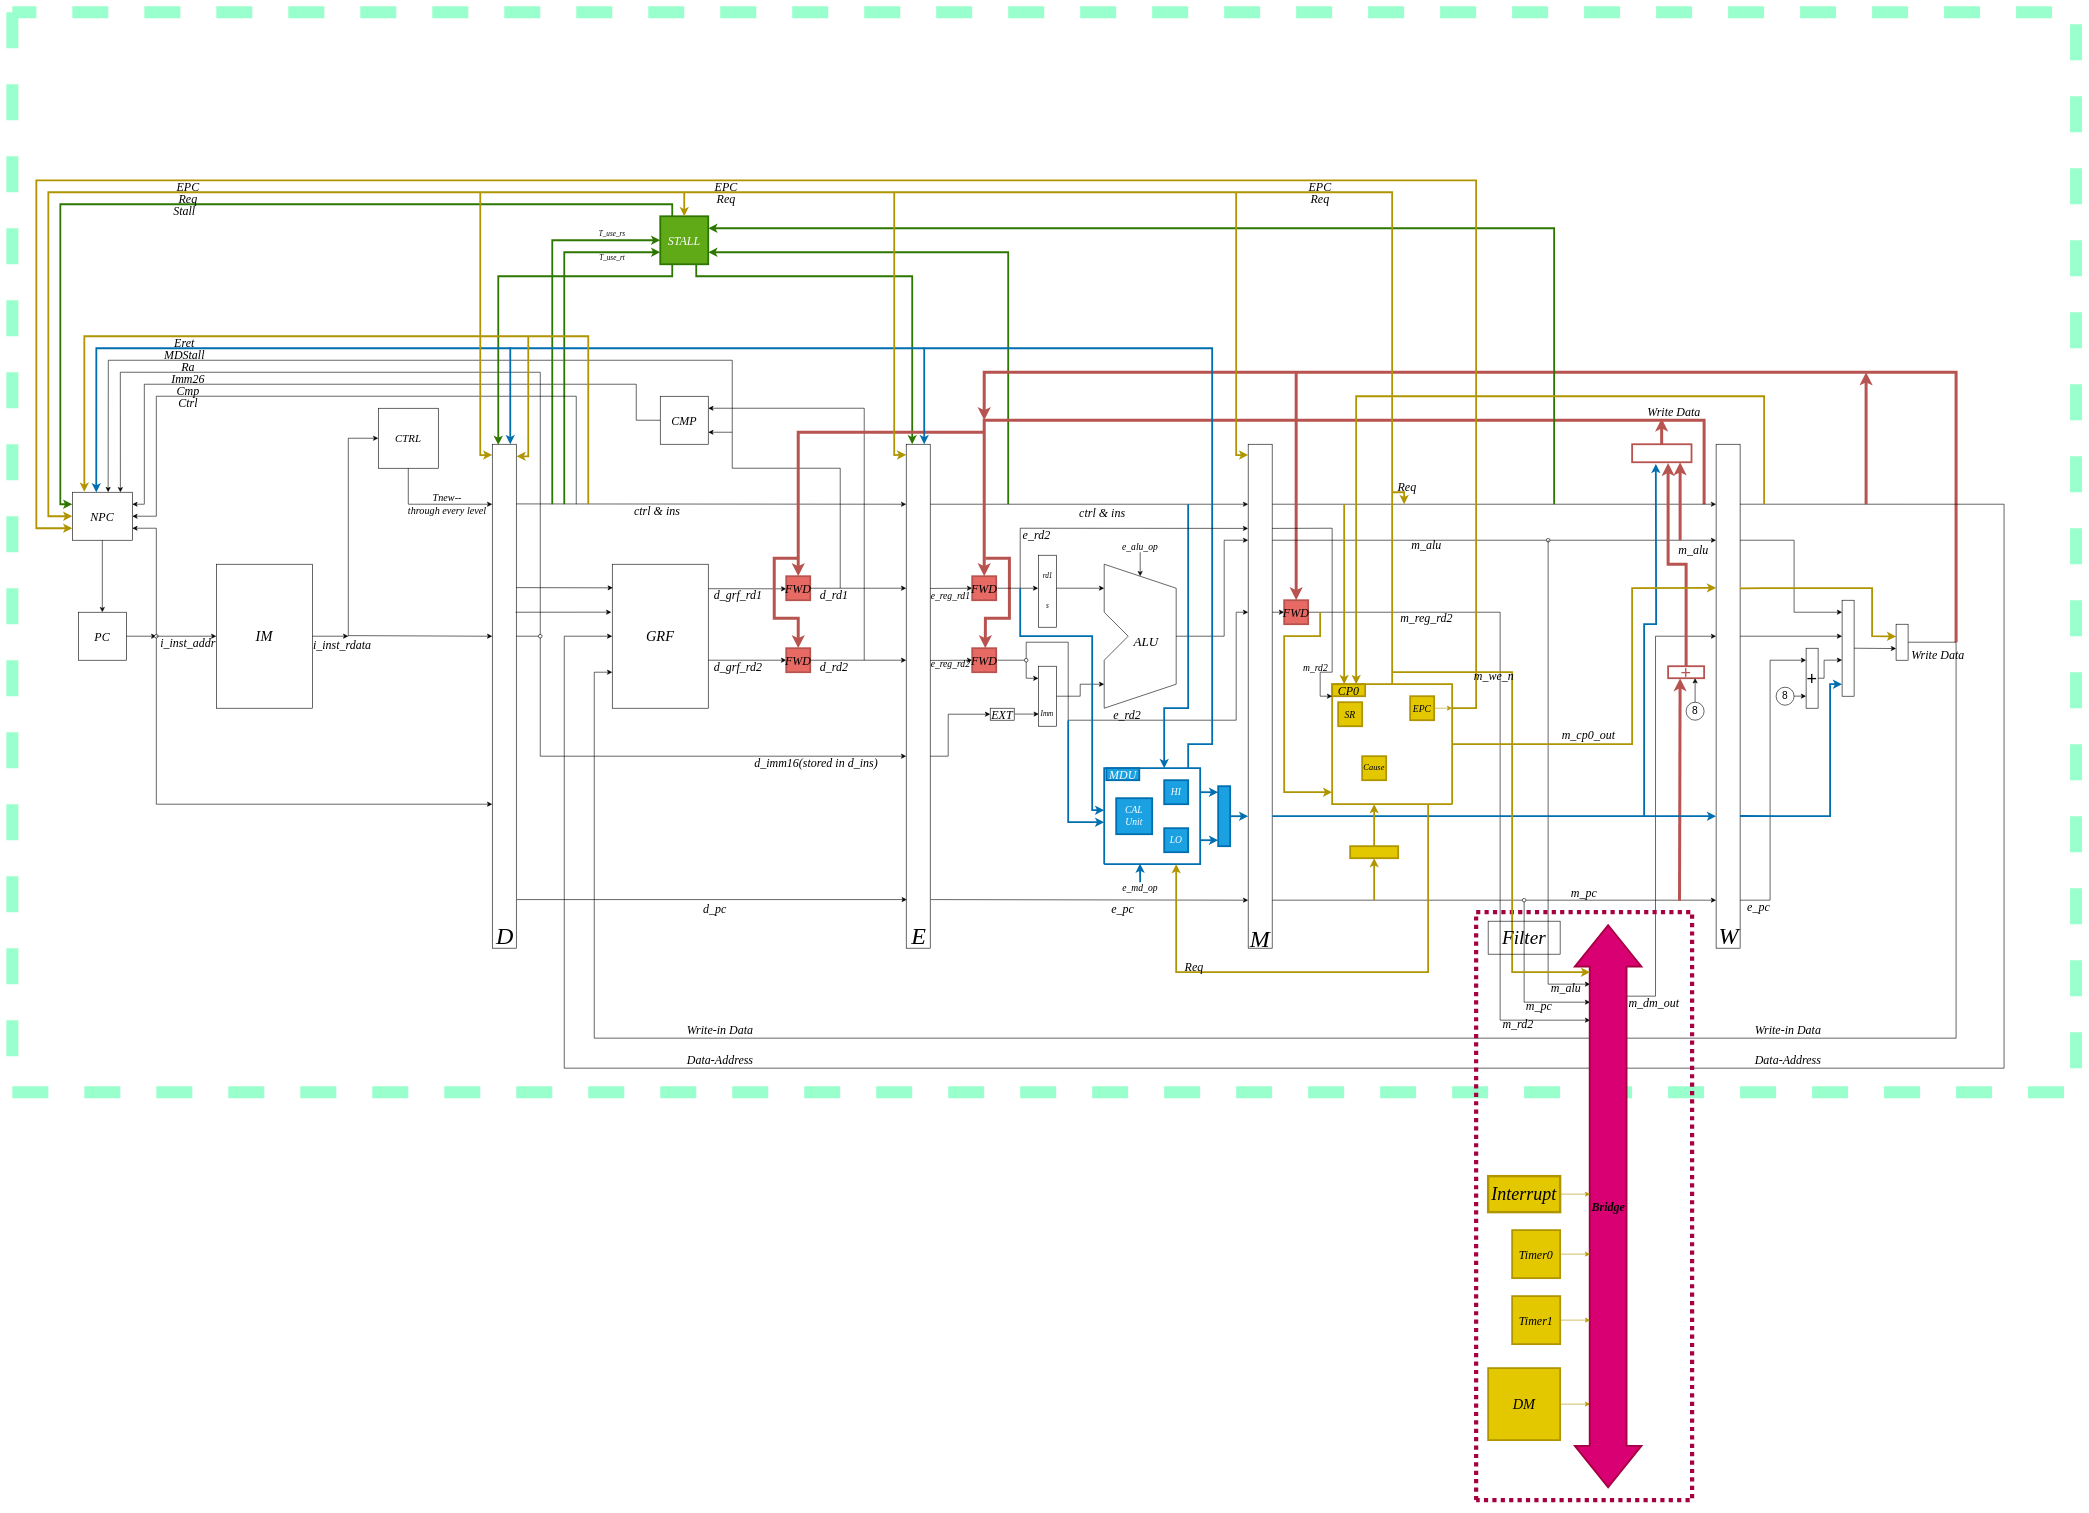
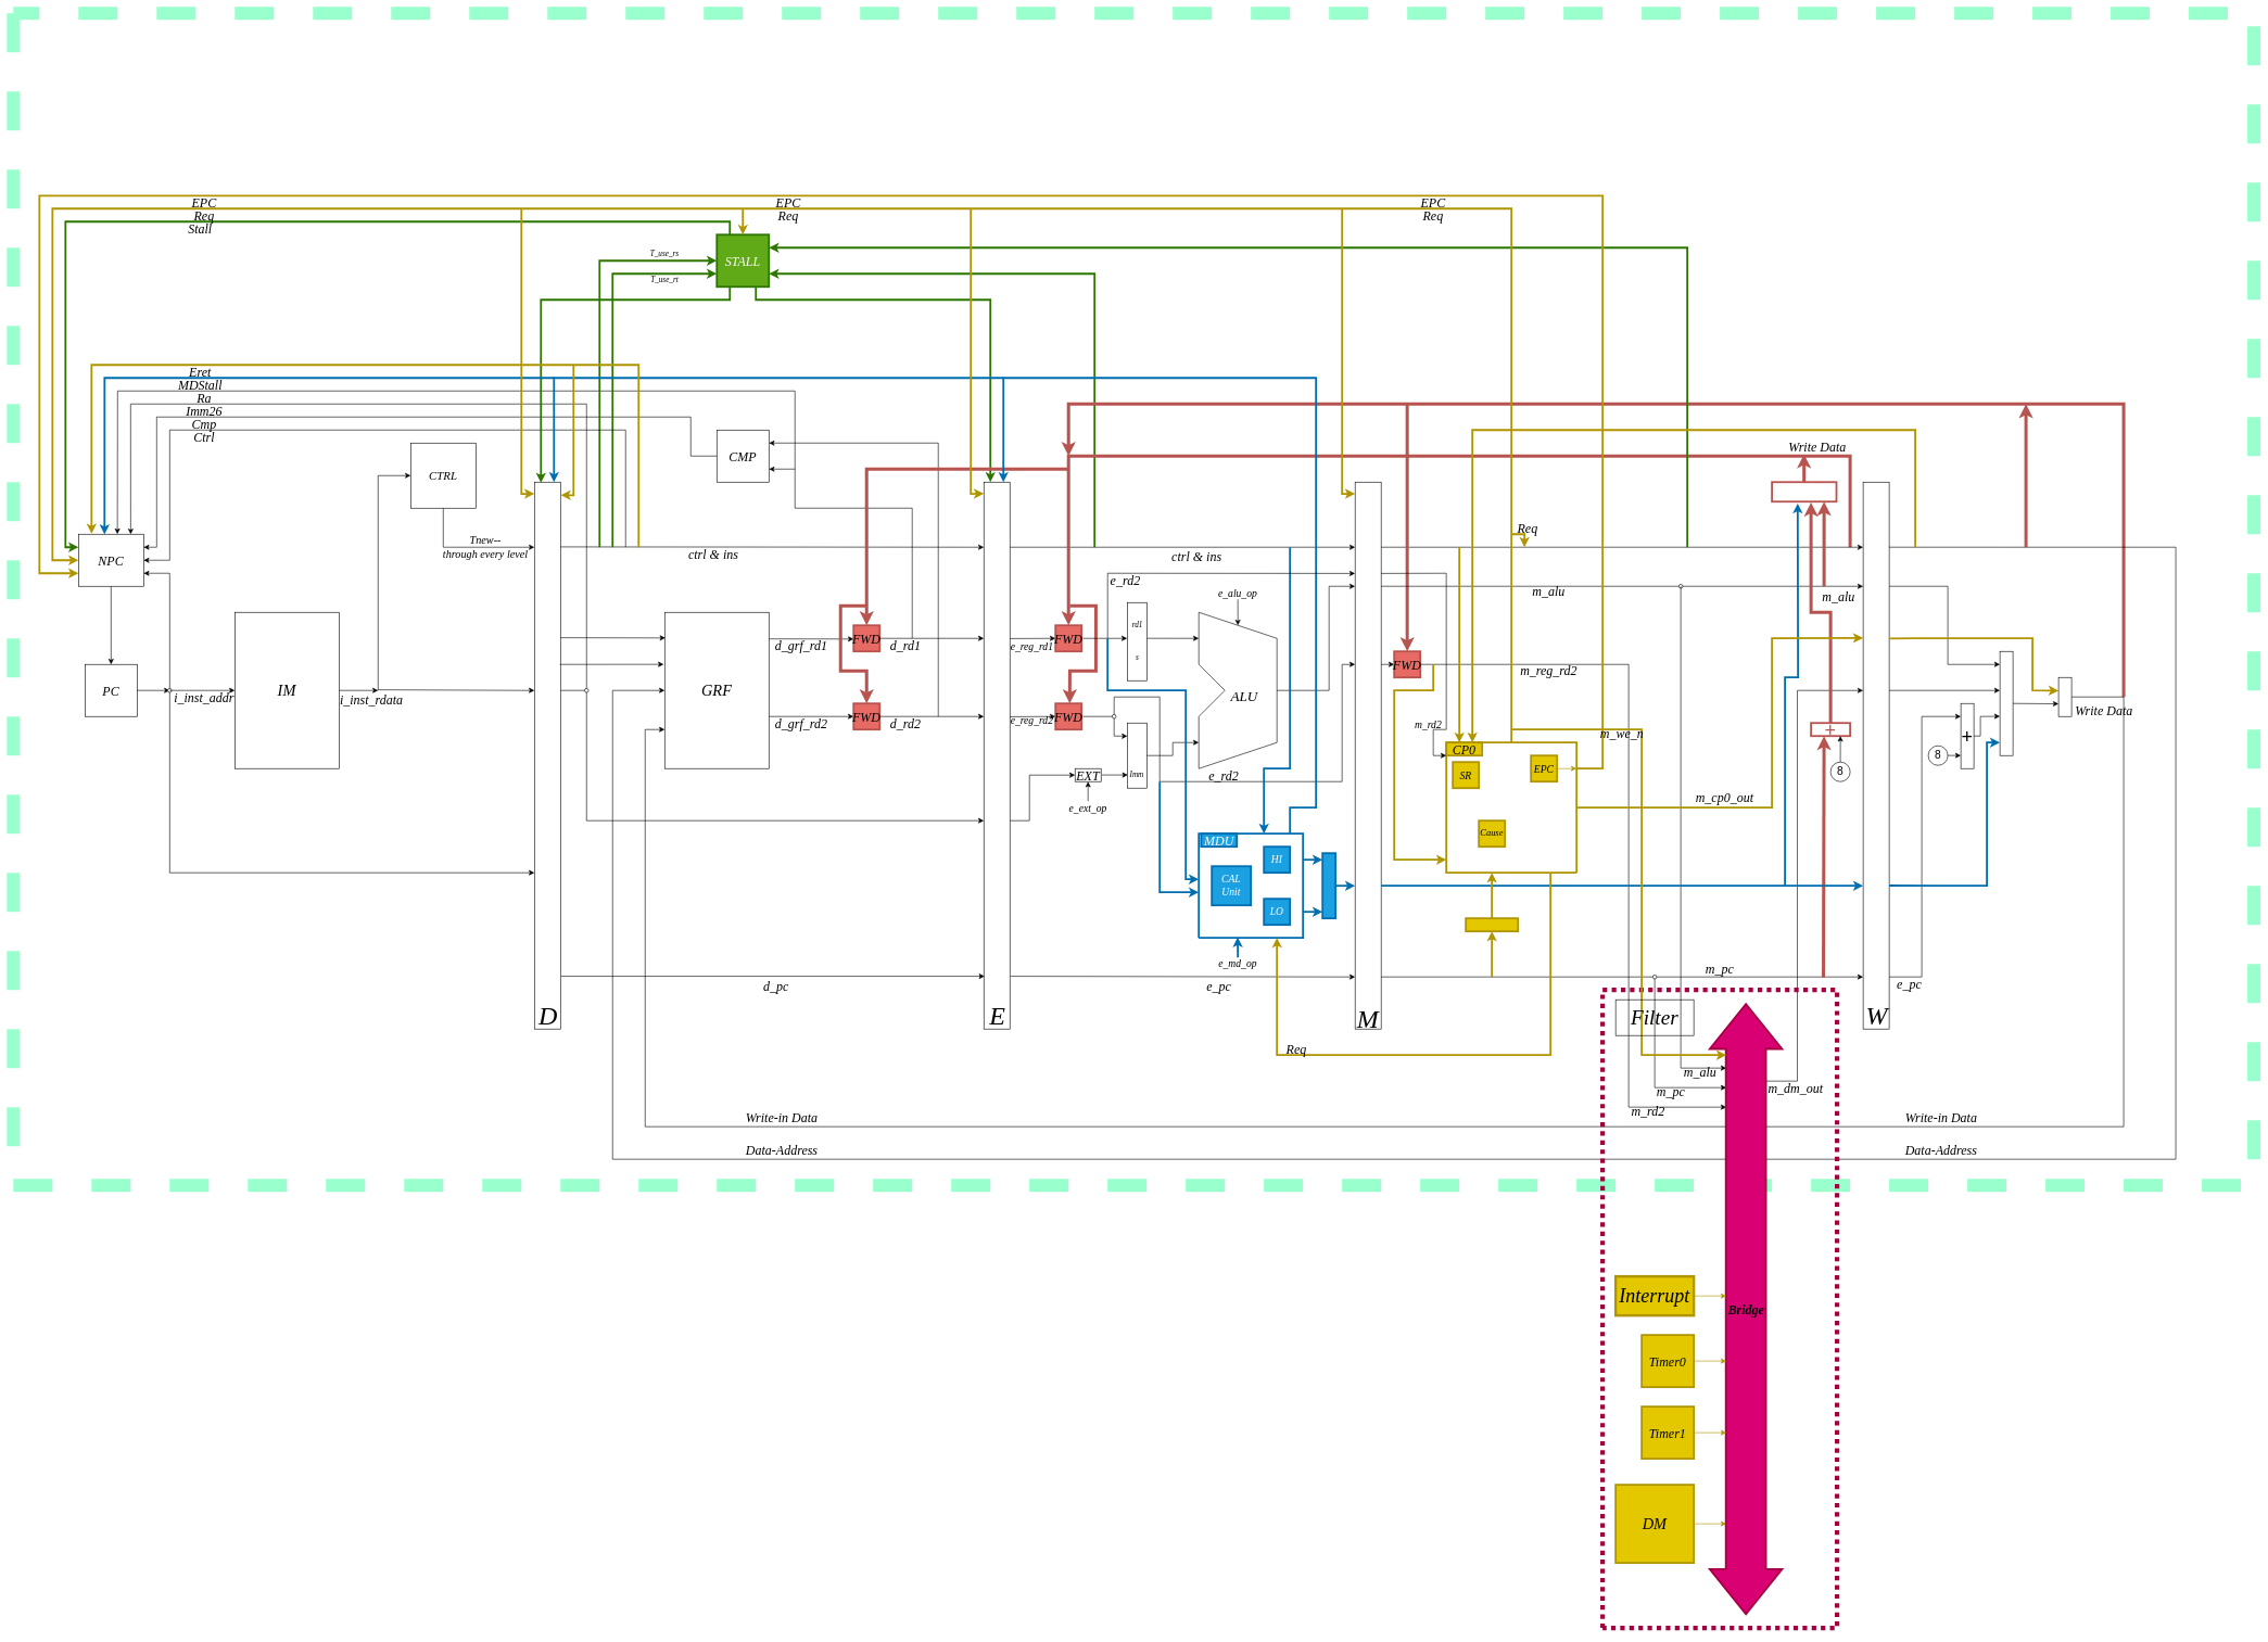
+ <mxCell id="146" value="" style="edgeStyle=none;orthogonalLoop=1;jettySize=auto;html=1;rounded=0;exitX=0.5;exitY=0;exitDx=0;exitDy=0;entryX=0.5;entryY=1;entryDx=0;entryDy=0;" parent="1" source="145" target="118" edge="1"><mxGeometry width="80" relative="1" as="geometry"><mxPoint x="1680" y="1210" as="sourcePoint" /><mxPoint x="1760" y="1210" as="targetPoint" /><Array as="points" /></mxGeometry></mxCell>
+ <mxCell id="145" value="&lt;font face=&quot;Times New Roman&quot; style=&quot;font-size: 16px;&quot;&gt;&lt;i&gt;e_ext_op&lt;/i&gt;&lt;/font&gt;" style="text;strokeColor=none;align=center;fillColor=none;html=1;verticalAlign=middle;whiteSpace=wrap;rounded=0;" parent="1" vertex="1"><mxGeometry x="1640" y="1230" width="60" height="20" as="geometry" /></mxCell>
- <mxCell id="120" value="&lt;font face=&quot;Times New Roman&quot;&gt;&lt;span style=&quot;font-size: 20px;&quot;&gt;&lt;i&gt;d_imm16(stored in d_ins)&lt;/i&gt;&lt;/span&gt;&lt;/font&gt;" style="text;strokeColor=none;align=center;fillColor=none;html=1;verticalAlign=middle;whiteSpace=wrap;rounded=0;" parent="1" vertex="1"><mxGeometry x="1240" y="1260" width="240" height="20" as="geometry" /></mxCell>
